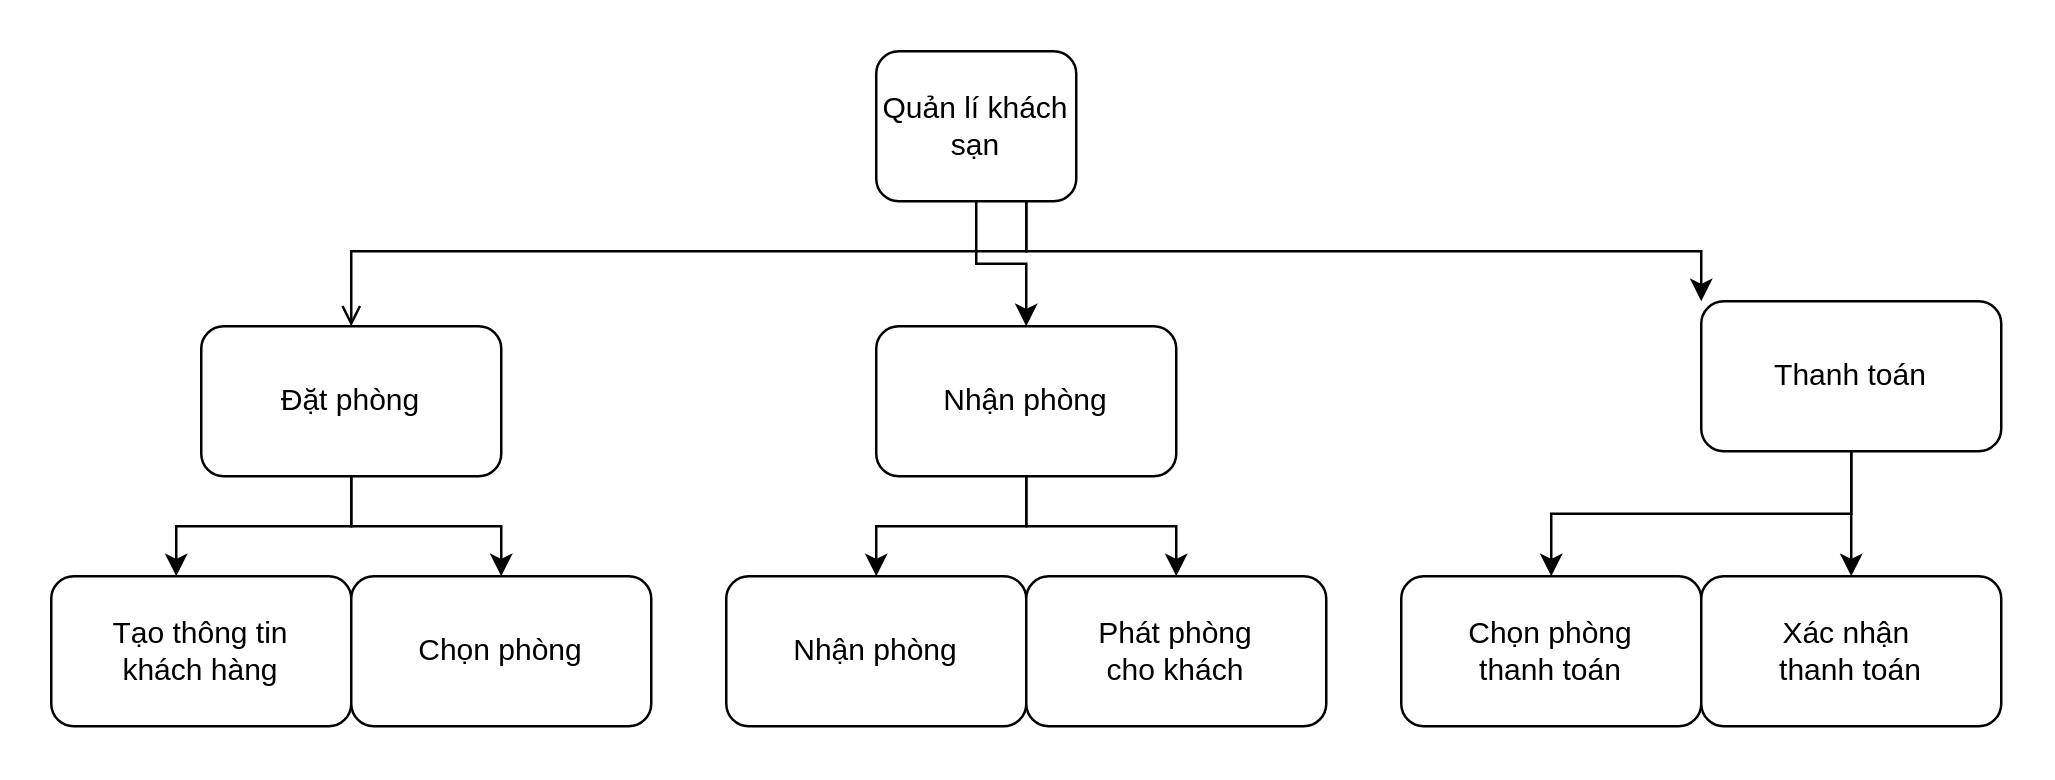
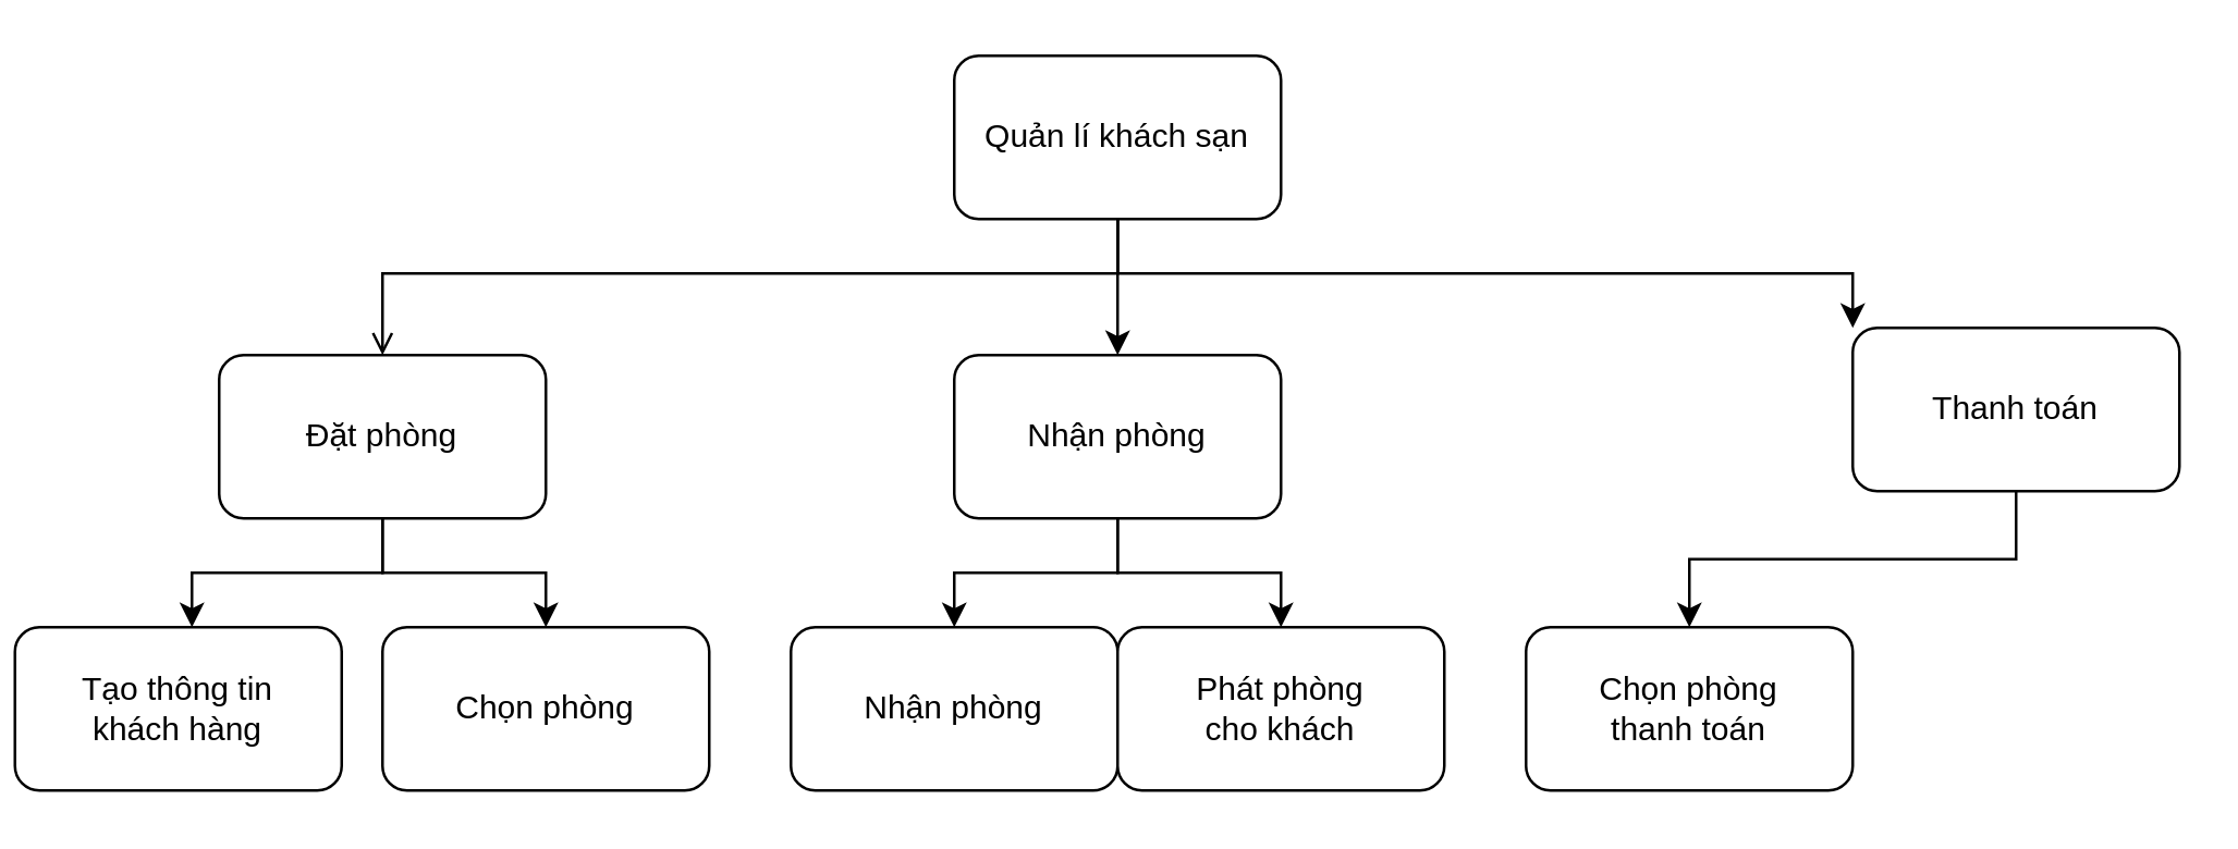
- <mxCell id="5" value="Quản lí khách sạn&lt;br&gt;" style="rounded=1;whiteSpace=wrap;html=1;" vertex="1" parent="1"><mxGeometry x="350" y="20" width="80" height="60" as="geometry" /></mxCell>
+ <mxCell id="5" value="Quản lí khách sạn&lt;br&gt;" style="rounded=1;whiteSpace=wrap;html=1;" vertex="1" parent="1"><mxGeometry x="350" y="20" width="120" height="60" as="geometry" /></mxCell>
- <mxCell id="13" style="edgeStyle=orthogonalEdgeStyle;rounded=0;orthogonalLoop=1;jettySize=auto;html=1;" edge="1" parent="1" source="14" target="20"><mxGeometry relative="1" as="geometry" /></mxCell>
- <mxCell id="15" value="Tạo thông tin &lt;br&gt;khách hàng" style="rounded=1;whiteSpace=wrap;html=1;" vertex="1" parent="1"><mxGeometry x="20" y="230" width="120" height="60" as="geometry" /></mxCell>
+ <mxCell id="15" value="Tạo thông tin &lt;br&gt;khách hàng" style="rounded=1;whiteSpace=wrap;html=1;" vertex="1" parent="1"><mxGeometry x="5" y="230" width="120" height="60" as="geometry" /></mxCell>
- <mxCell id="20" value="Xác nhận&amp;nbsp;&lt;br&gt;thanh toán&lt;br&gt;" style="rounded=1;whiteSpace=wrap;html=1;" vertex="1" parent="1"><mxGeometry x="680" y="230" width="120" height="60" as="geometry" /></mxCell>
